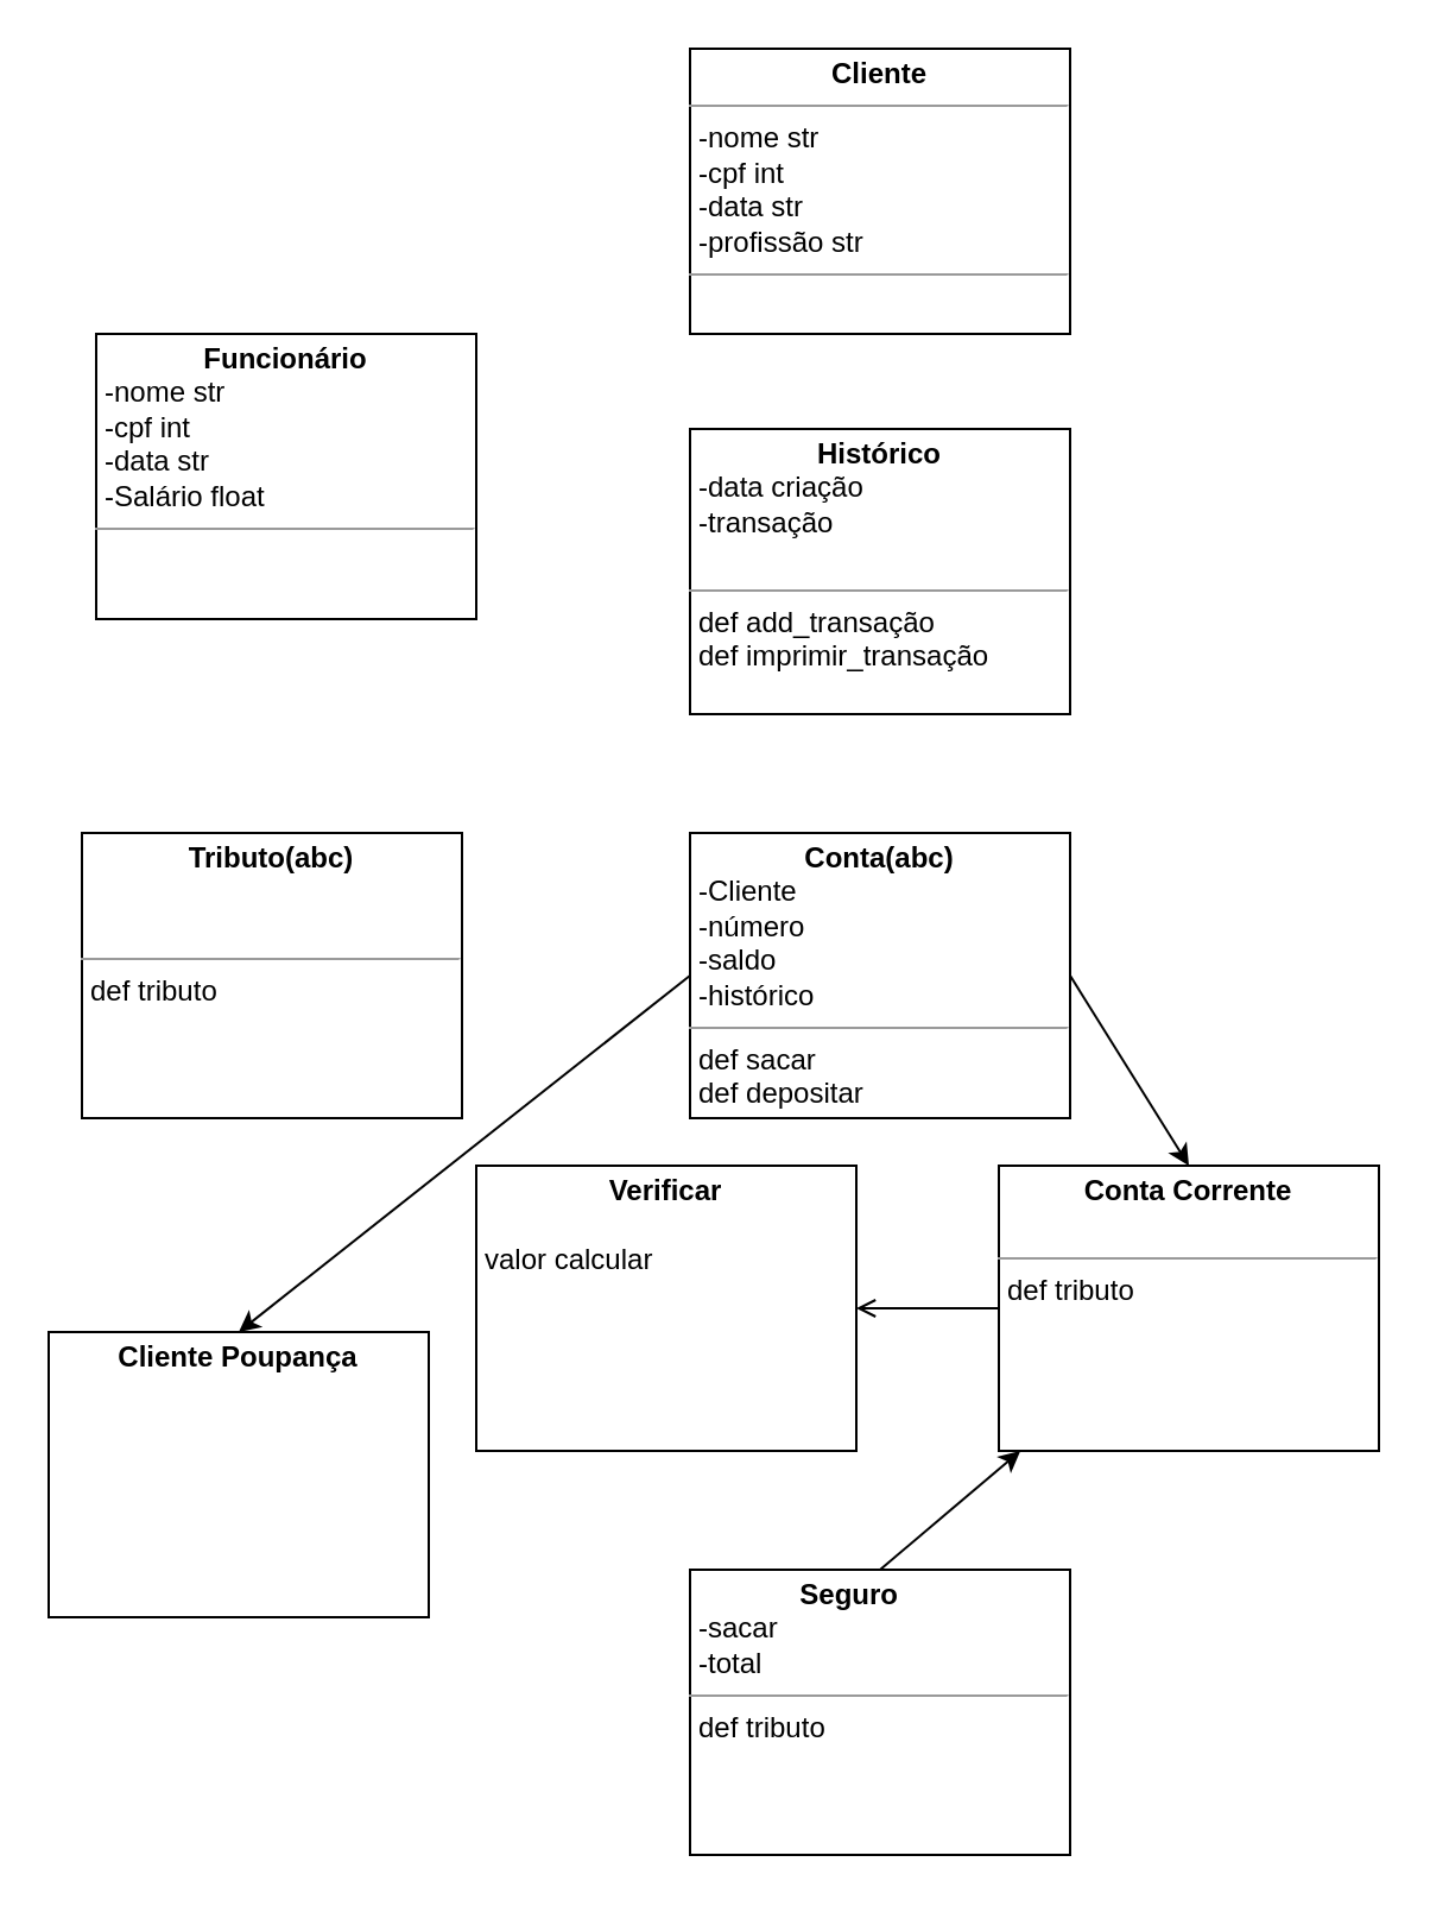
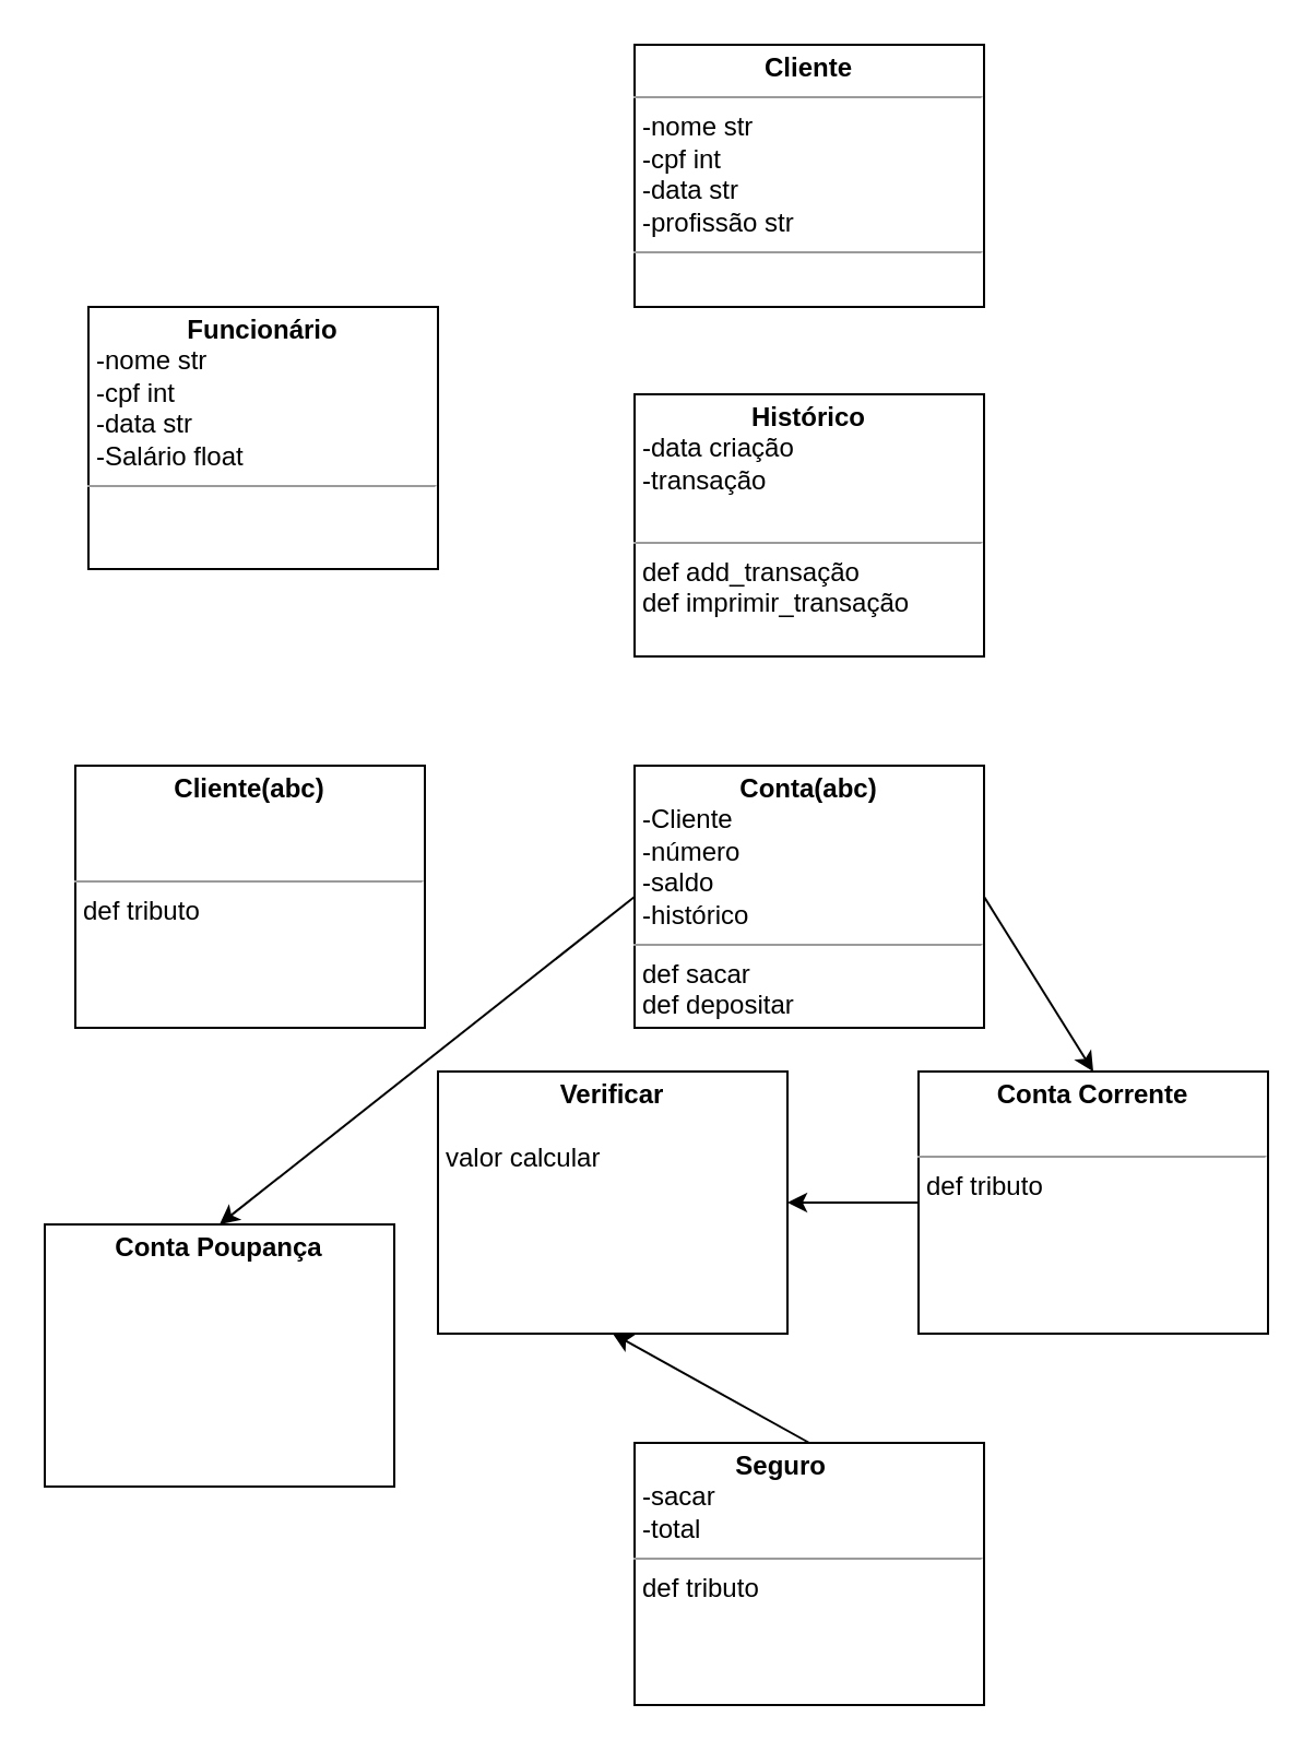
- <mxCell id="6" value="&lt;p style=&quot;margin: 0px ; margin-top: 4px ; text-align: center&quot;&gt;&lt;b&gt;Tributo(abc)&lt;/b&gt;&lt;/p&gt;&lt;p style=&quot;margin: 0px ; margin-left: 4px&quot;&gt;&lt;br&gt;&lt;/p&gt;&lt;p style=&quot;margin: 0px ; margin-left: 4px&quot;&gt;&lt;br&gt;&lt;/p&gt;&lt;hr size=&quot;1&quot;&gt;&lt;p style=&quot;margin: 0px ; margin-left: 4px&quot;&gt;def tributo&lt;/p&gt;" style="verticalAlign=top;align=left;overflow=fill;fontSize=12;fontFamily=Helvetica;html=1;" vertex="1" parent="1"><mxGeometry x="34" y="350" width="160" height="120" as="geometry" /></mxCell>
+ <mxCell id="6" value="&lt;p style=&quot;margin: 0px ; margin-top: 4px ; text-align: center&quot;&gt;&lt;b&gt;Cliente(abc)&lt;/b&gt;&lt;/p&gt;&lt;p style=&quot;margin: 0px ; margin-left: 4px&quot;&gt;&lt;br&gt;&lt;/p&gt;&lt;p style=&quot;margin: 0px ; margin-left: 4px&quot;&gt;&lt;br&gt;&lt;/p&gt;&lt;hr size=&quot;1&quot;&gt;&lt;p style=&quot;margin: 0px ; margin-left: 4px&quot;&gt;def tributo&lt;/p&gt;" style="verticalAlign=top;align=left;overflow=fill;fontSize=12;fontFamily=Helvetica;html=1;" vertex="1" parent="1"><mxGeometry x="34" y="350" width="160" height="120" as="geometry" /></mxCell>
- <mxCell id="11" style="edgeStyle=none;html=1;exitX=0;exitY=0.5;exitDx=0;exitDy=0;entryX=1;entryY=0.5;entryDx=0;entryDy=0;endArrow=open;" edge="1" parent="1" source="12" target="4"><mxGeometry relative="1" as="geometry" /></mxCell>
+ <mxCell id="11" style="edgeStyle=none;html=1;exitX=0;exitY=0.5;exitDx=0;exitDy=0;entryX=1;entryY=0.5;entryDx=0;entryDy=0;" edge="1" parent="1" source="12" target="4"><mxGeometry relative="1" as="geometry" /></mxCell>
- <mxCell id="10" value="&lt;p style=&quot;margin: 0px ; margin-top: 4px ; text-align: center&quot;&gt;&lt;b&gt;Cliente Poupança&lt;/b&gt;&lt;/p&gt;" style="verticalAlign=top;align=left;overflow=fill;fontSize=12;fontFamily=Helvetica;html=1;" vertex="1" parent="1"><mxGeometry x="20" y="560" width="160" height="120" as="geometry" /></mxCell>
+ <mxCell id="10" value="&lt;p style=&quot;margin: 0px ; margin-top: 4px ; text-align: center&quot;&gt;&lt;b&gt;Conta Poupança&lt;/b&gt;&lt;/p&gt;" style="verticalAlign=top;align=left;overflow=fill;fontSize=12;fontFamily=Helvetica;html=1;" vertex="1" parent="1"><mxGeometry x="20" y="560" width="160" height="120" as="geometry" /></mxCell>
- <mxCell id="13" style="edgeStyle=none;html=1;exitX=0.5;exitY=0;exitDx=0;exitDy=0;" edge="1" parent="1" source="14" target="12"><mxGeometry relative="1" as="geometry" /></mxCell>
+ <mxCell id="13" style="edgeStyle=none;html=1;exitX=0.5;exitY=0;exitDx=0;exitDy=0;entryX=0.5;entryY=1;entryDx=0;entryDy=0;" edge="1" parent="1" source="14" target="4"><mxGeometry relative="1" as="geometry" /></mxCell>
